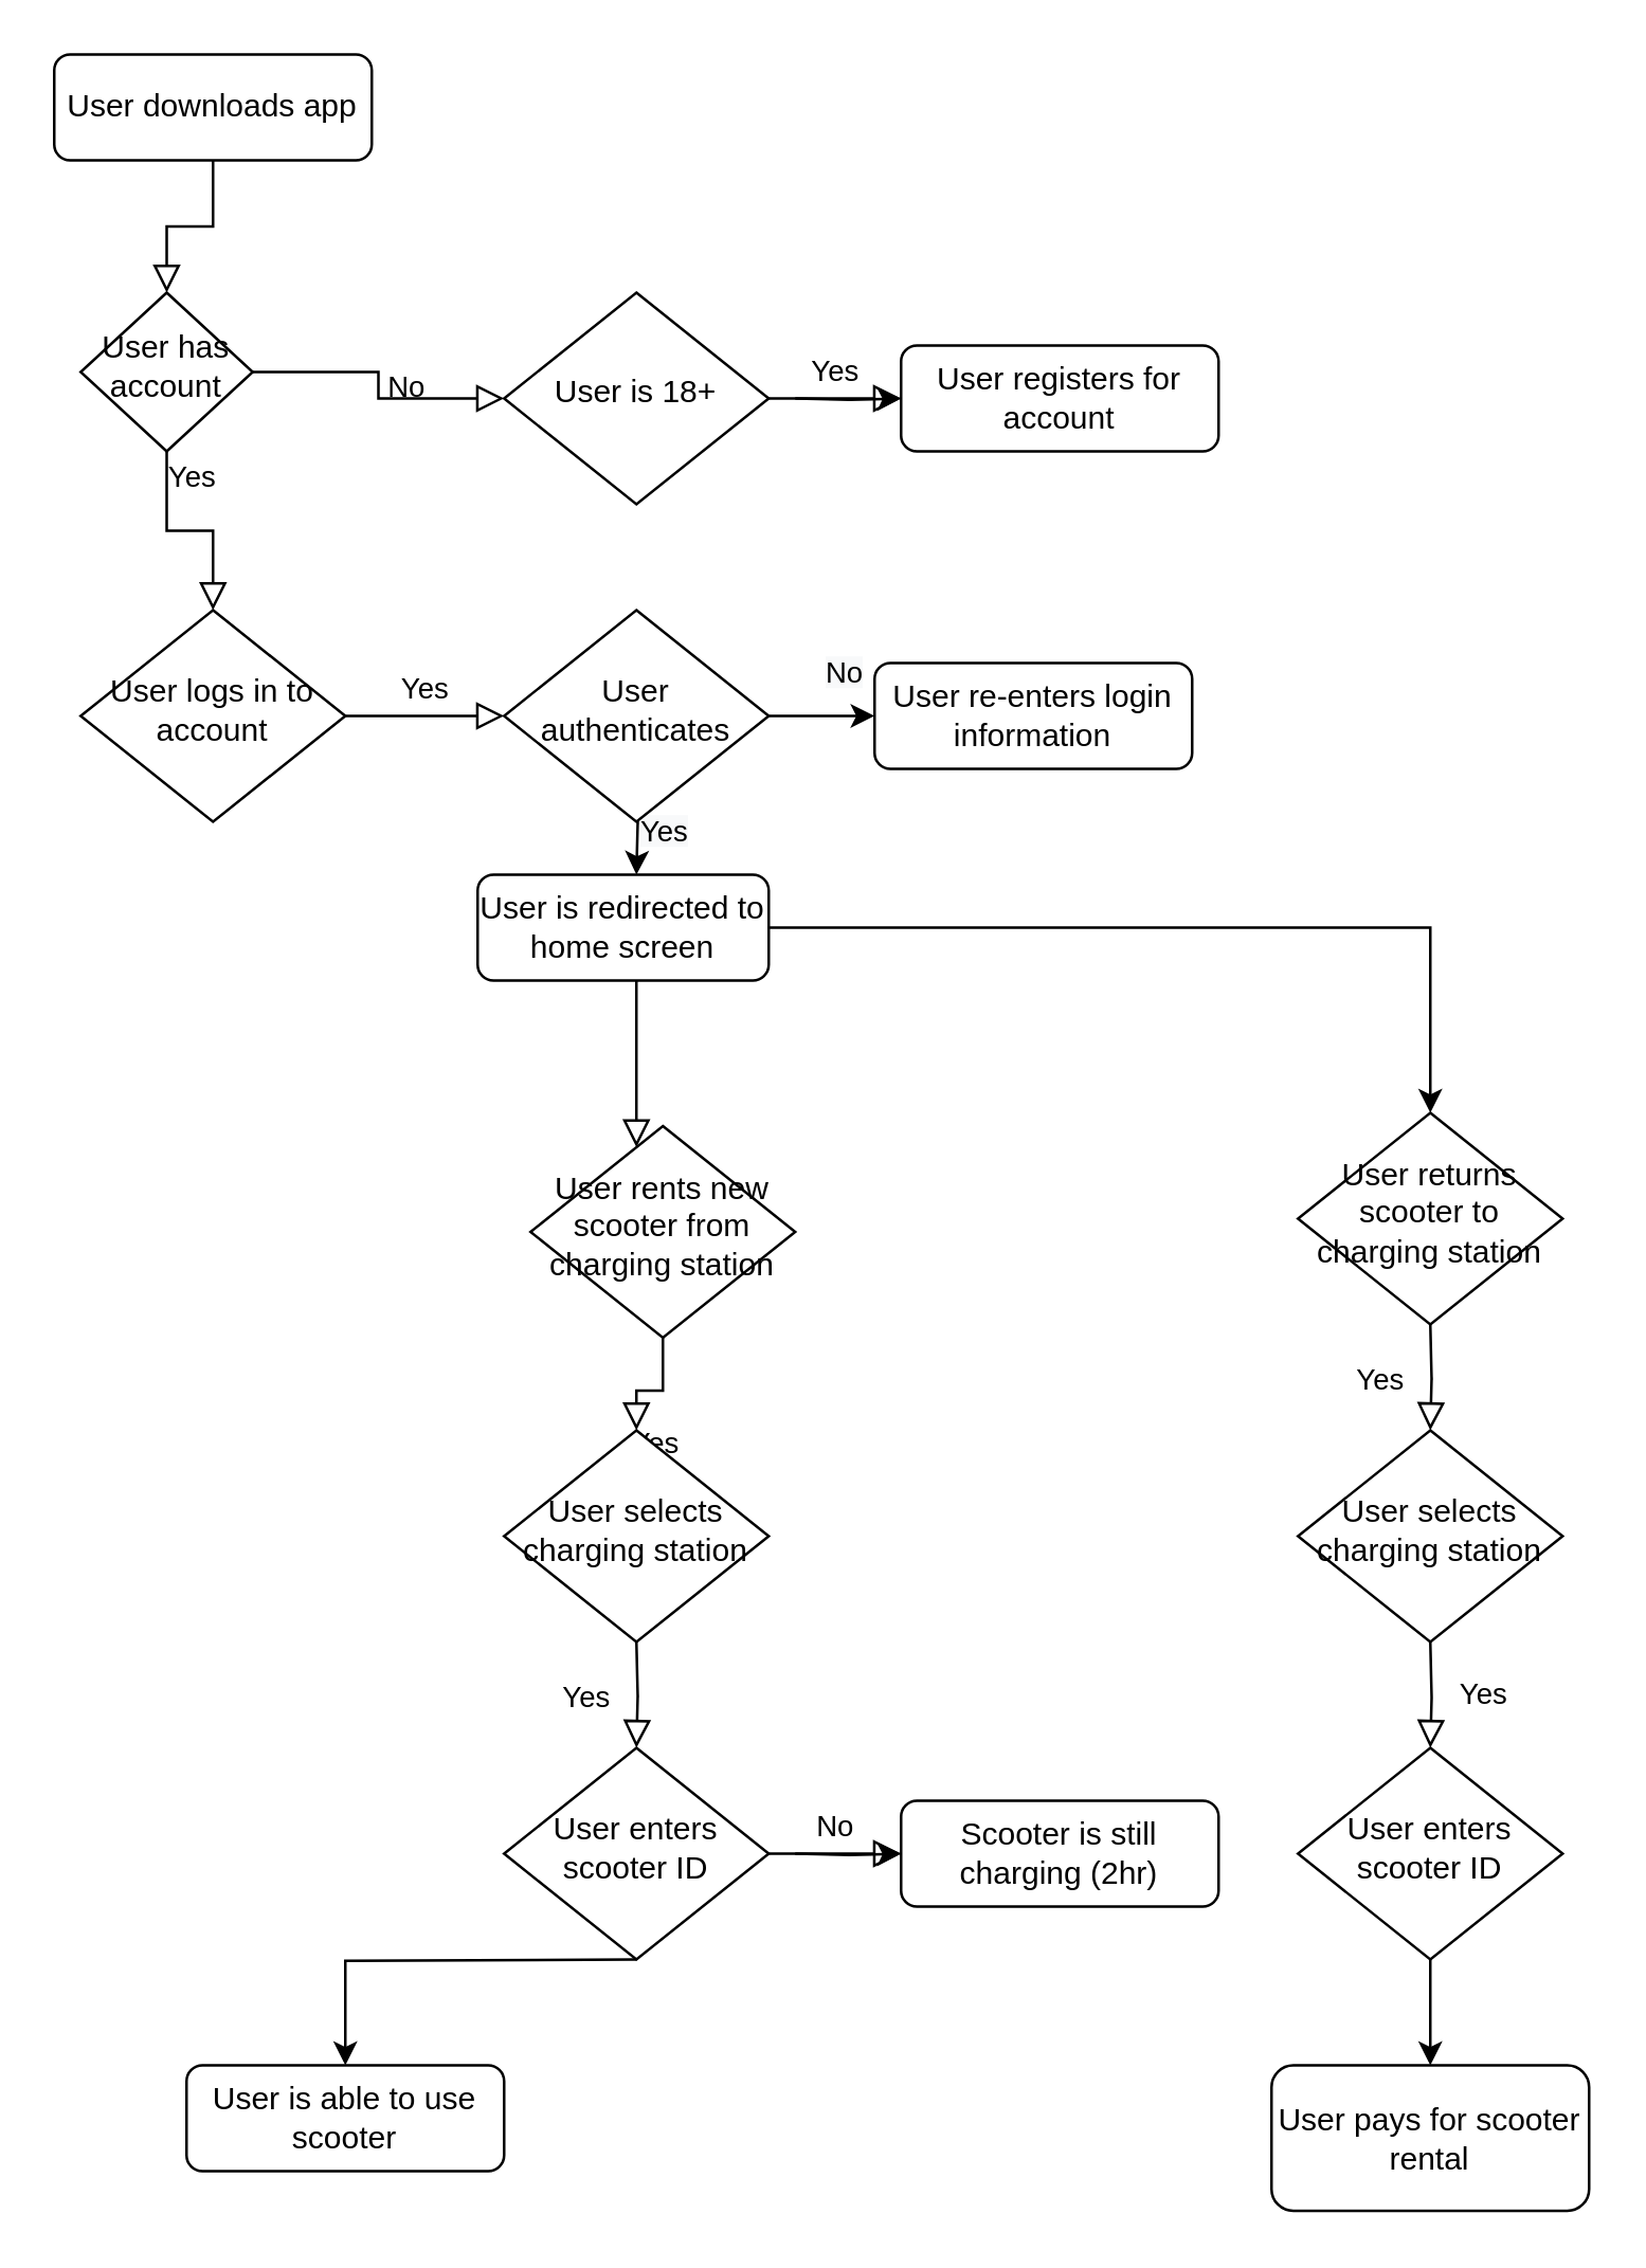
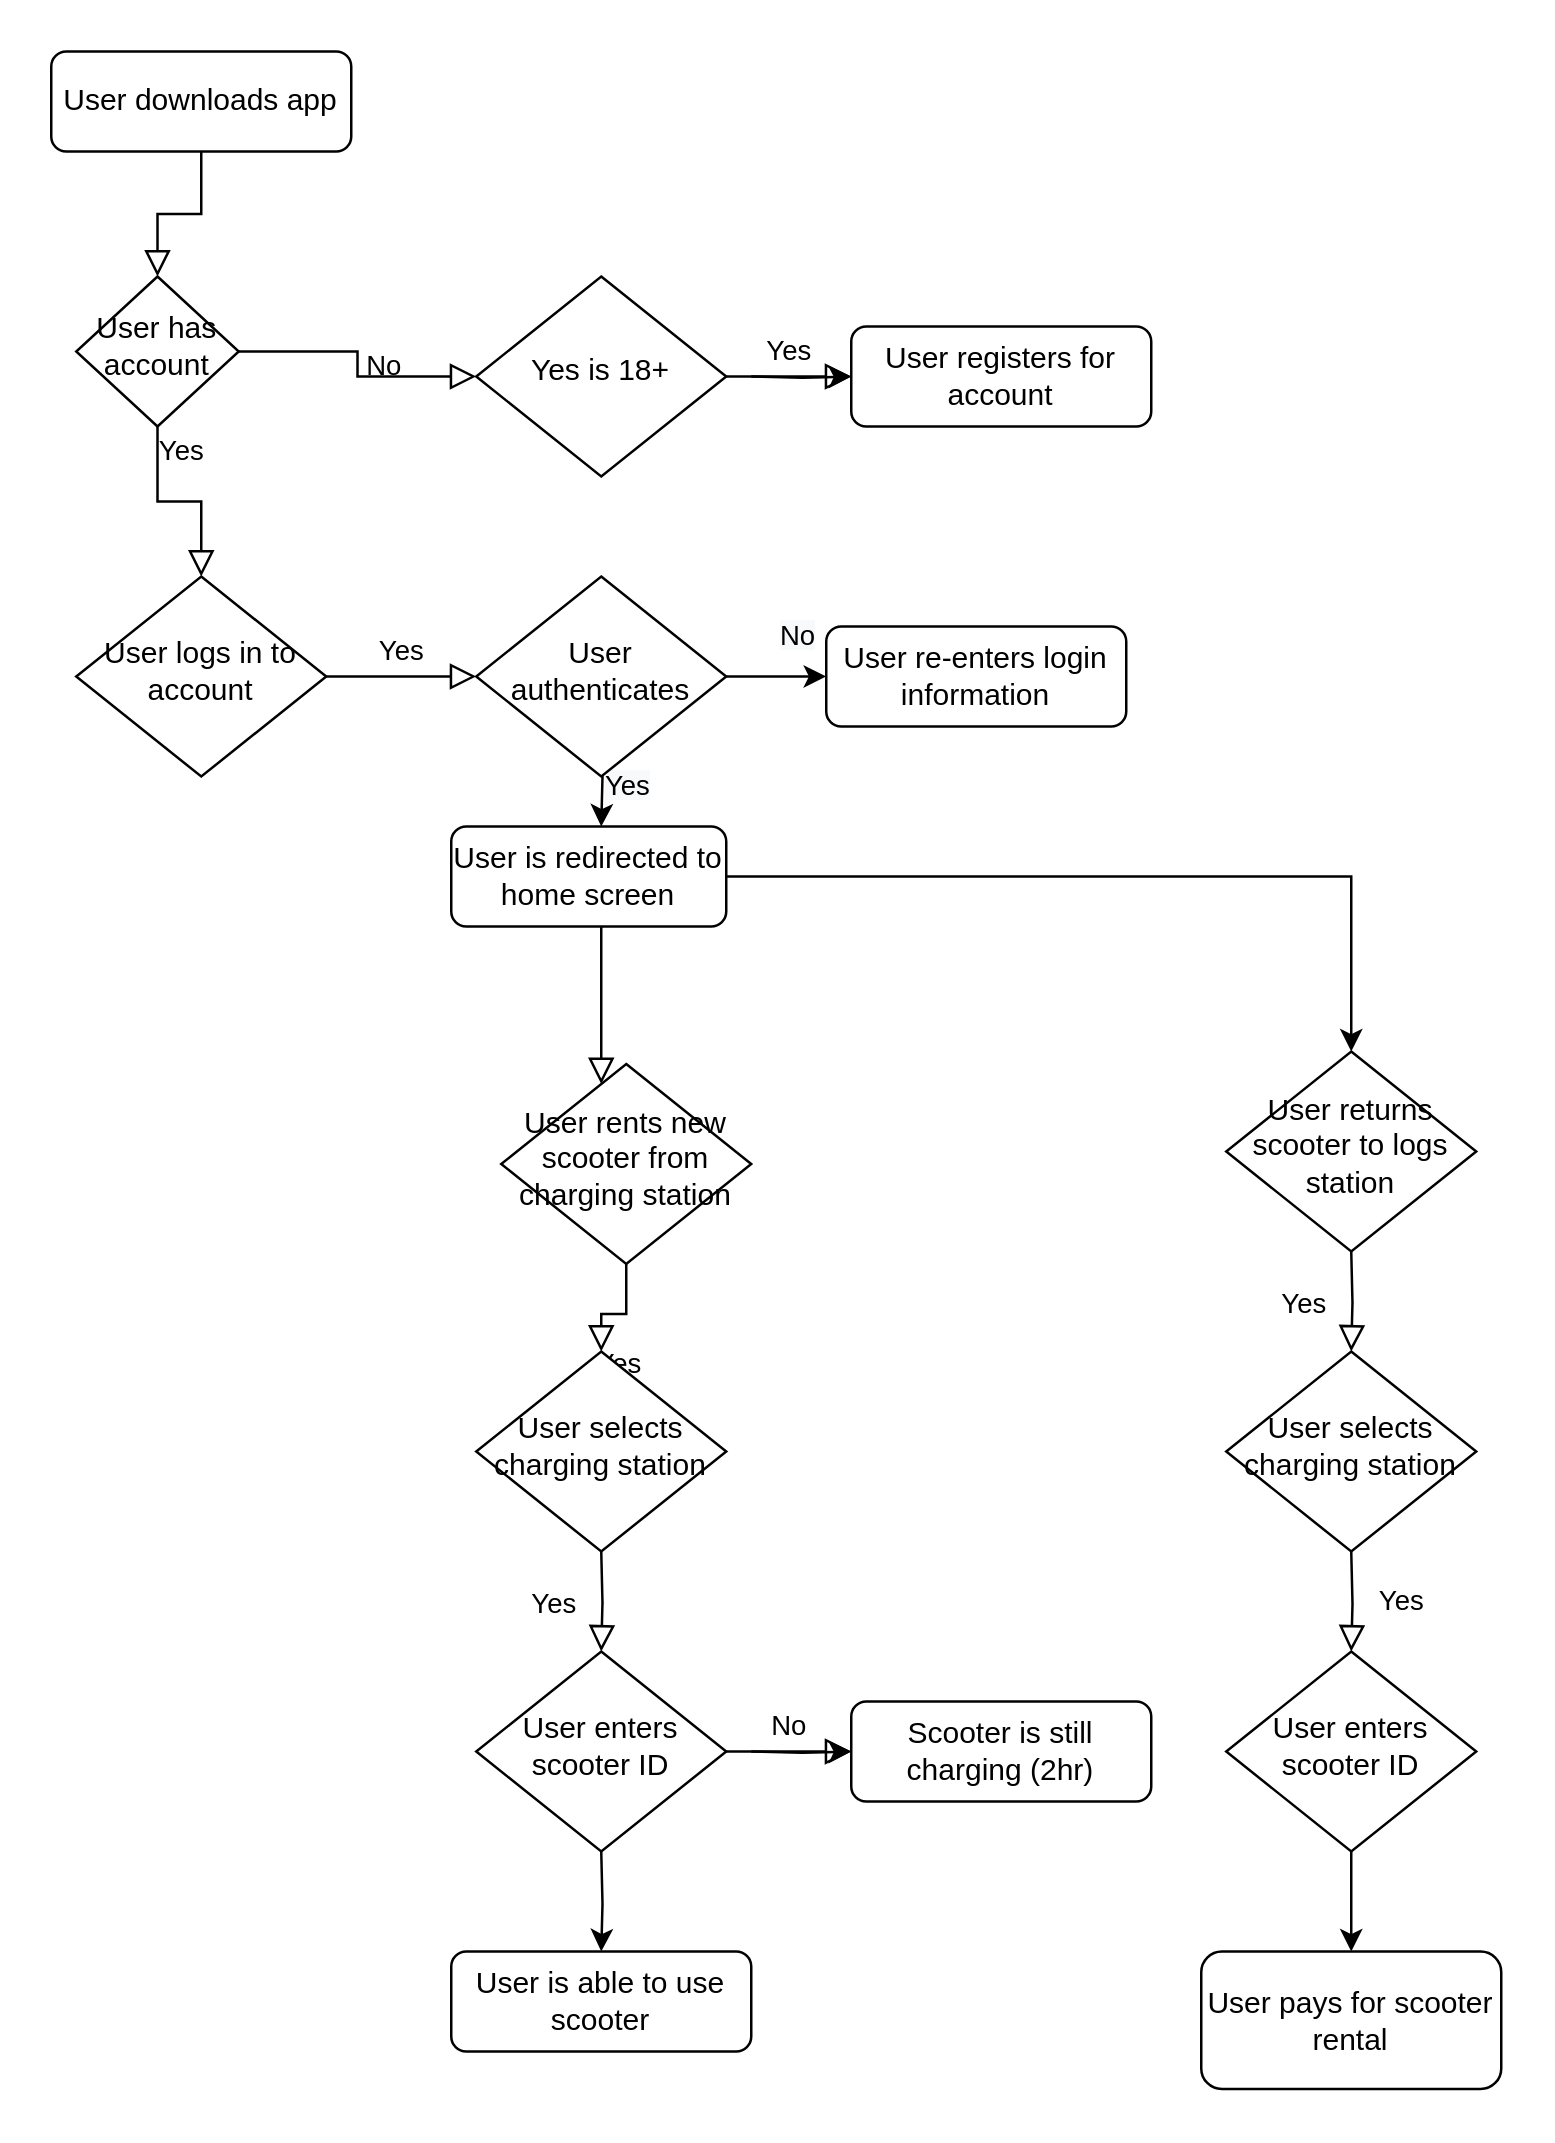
- <mxCell id="36" value="User is 18+" style="rhombus;whiteSpace=wrap;html=1;shadow=0;fontFamily=Helvetica;fontSize=12;align=center;strokeWidth=1;spacing=6;spacingTop=-4;" parent="1" vertex="1"><mxGeometry x="190" y="110" width="100" height="80" as="geometry" /></mxCell>
+ <mxCell id="36" value="Yes is 18+" style="rhombus;whiteSpace=wrap;html=1;shadow=0;fontFamily=Helvetica;fontSize=12;align=center;strokeWidth=1;spacing=6;spacingTop=-4;" parent="1" vertex="1"><mxGeometry x="190" y="110" width="100" height="80" as="geometry" /></mxCell>
- <mxCell id="25" value="User returns scooter to charging station" style="rhombus;whiteSpace=wrap;html=1;shadow=0;fontFamily=Helvetica;fontSize=12;align=center;strokeWidth=1;spacing=6;spacingTop=-4;" parent="1" vertex="1"><mxGeometry x="490" y="420" width="100" height="80" as="geometry" /></mxCell>
+ <mxCell id="25" value="User returns scooter to logs station" style="rhombus;whiteSpace=wrap;html=1;shadow=0;fontFamily=Helvetica;fontSize=12;align=center;strokeWidth=1;spacing=6;spacingTop=-4;" parent="1" vertex="1"><mxGeometry x="490" y="420" width="100" height="80" as="geometry" /></mxCell>
- <mxCell id="23" value="User is able to use scooter" style="rounded=1;whiteSpace=wrap;html=1;fontSize=12;glass=0;strokeWidth=1;shadow=0;" parent="1" vertex="1"><mxGeometry x="70" y="780" width="120" height="40" as="geometry" /></mxCell>
+ <mxCell id="23" value="User is able to use scooter" style="rounded=1;whiteSpace=wrap;html=1;fontSize=12;glass=0;strokeWidth=1;shadow=0;" parent="1" vertex="1"><mxGeometry x="180" y="780" width="120" height="40" as="geometry" /></mxCell>
